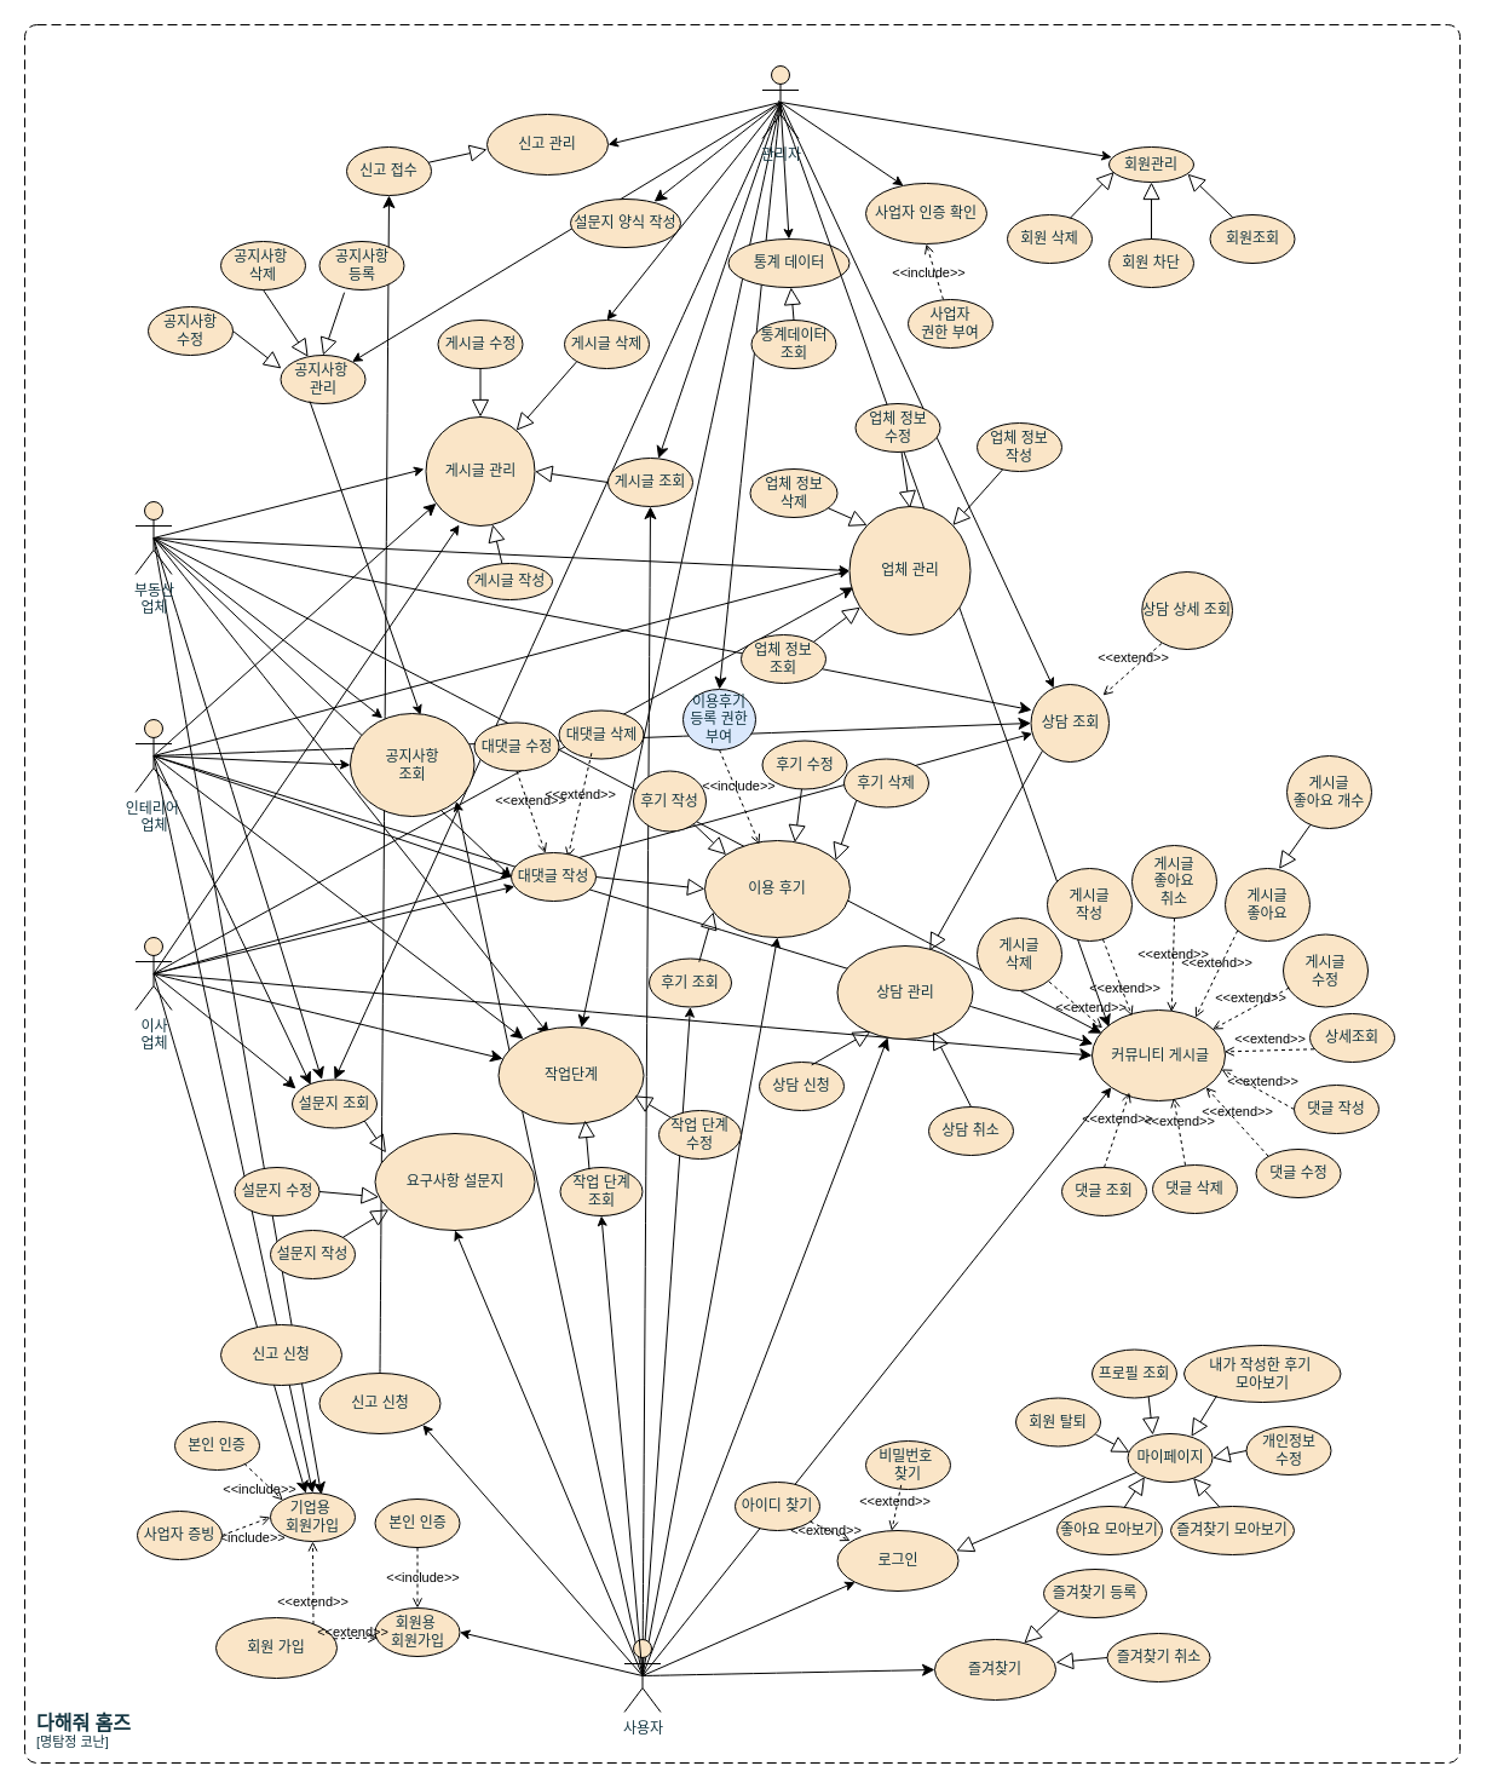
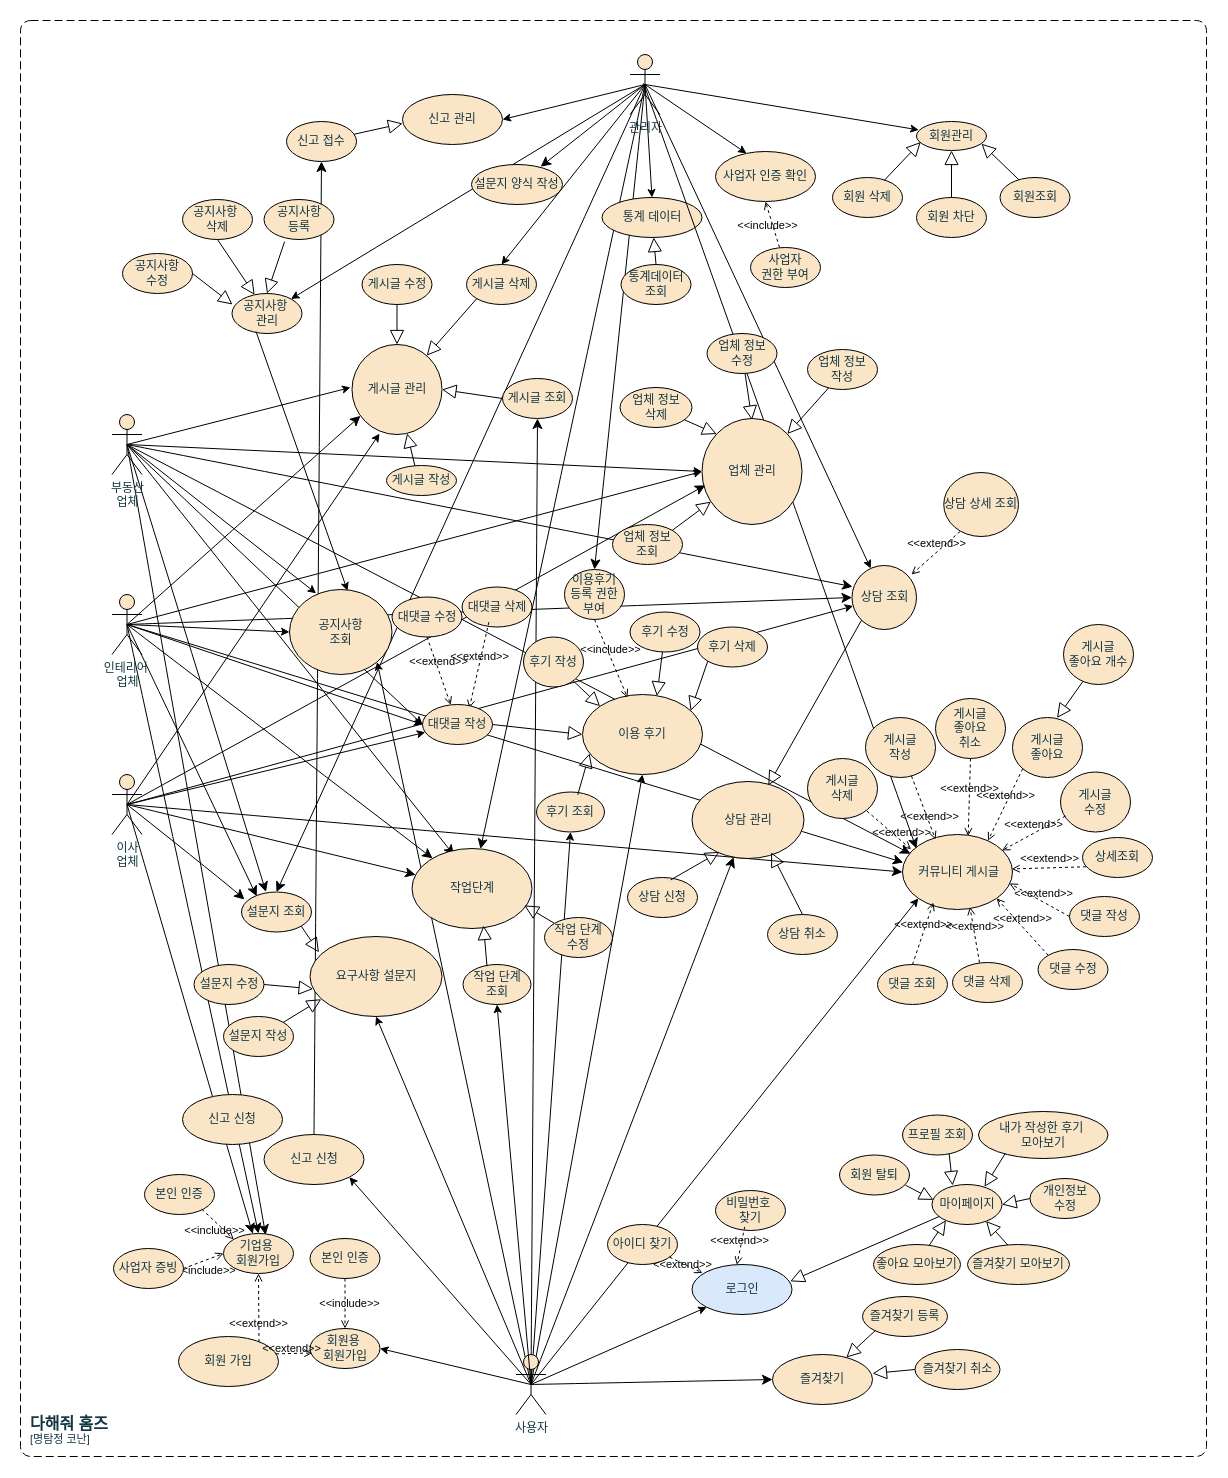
- <mxCell id="173" style="edgeStyle=none;curved=1;rounded=0;orthogonalLoop=1;jettySize=auto;html=1;exitX=0.5;exitY=0.5;exitDx=0;exitDy=0;exitPerimeter=0;strokeColor=#000000;fontSize=12;fontColor=#143642;startSize=8;endSize=8;fillColor=#FAE5C7;" edge="1" parent="1" source="174" target="188"><mxGeometry relative="1" as="geometry" /></mxCell>
- <mxCell id="156" value="이용후기 등록 권한 부여" style="ellipse;whiteSpace=wrap;html=1;labelBackgroundColor=none;fillColor=#dae8fc;strokeColor=#000000;fontColor=#143642;" vertex="1" parent="1"><mxGeometry x="564" y="569" width="60" height="50" as="geometry" /></mxCell>
+ <mxCell id="156" value="이용후기 등록 권한 부여" style="ellipse;whiteSpace=wrap;html=1;labelBackgroundColor=none;fillColor=#FAE5C7;strokeColor=#000000;fontColor=#143642;" vertex="1" parent="1"><mxGeometry x="564" y="569" width="60" height="50" as="geometry" /></mxCell>
- <mxCell id="140" value="로그인" style="ellipse;whiteSpace=wrap;html=1;labelBackgroundColor=none;fillColor=#FAE5C7;strokeColor=#000000;fontColor=#143642;" parent="1" vertex="1"><mxGeometry x="691.5" y="1264" width="100" height="50" as="geometry" /></mxCell>
+ <mxCell id="140" value="로그인" style="ellipse;whiteSpace=wrap;html=1;labelBackgroundColor=none;fillColor=#dae8fc;strokeColor=#000000;fontColor=#143642;" parent="1" vertex="1"><mxGeometry x="691.5" y="1264" width="100" height="50" as="geometry" /></mxCell>
